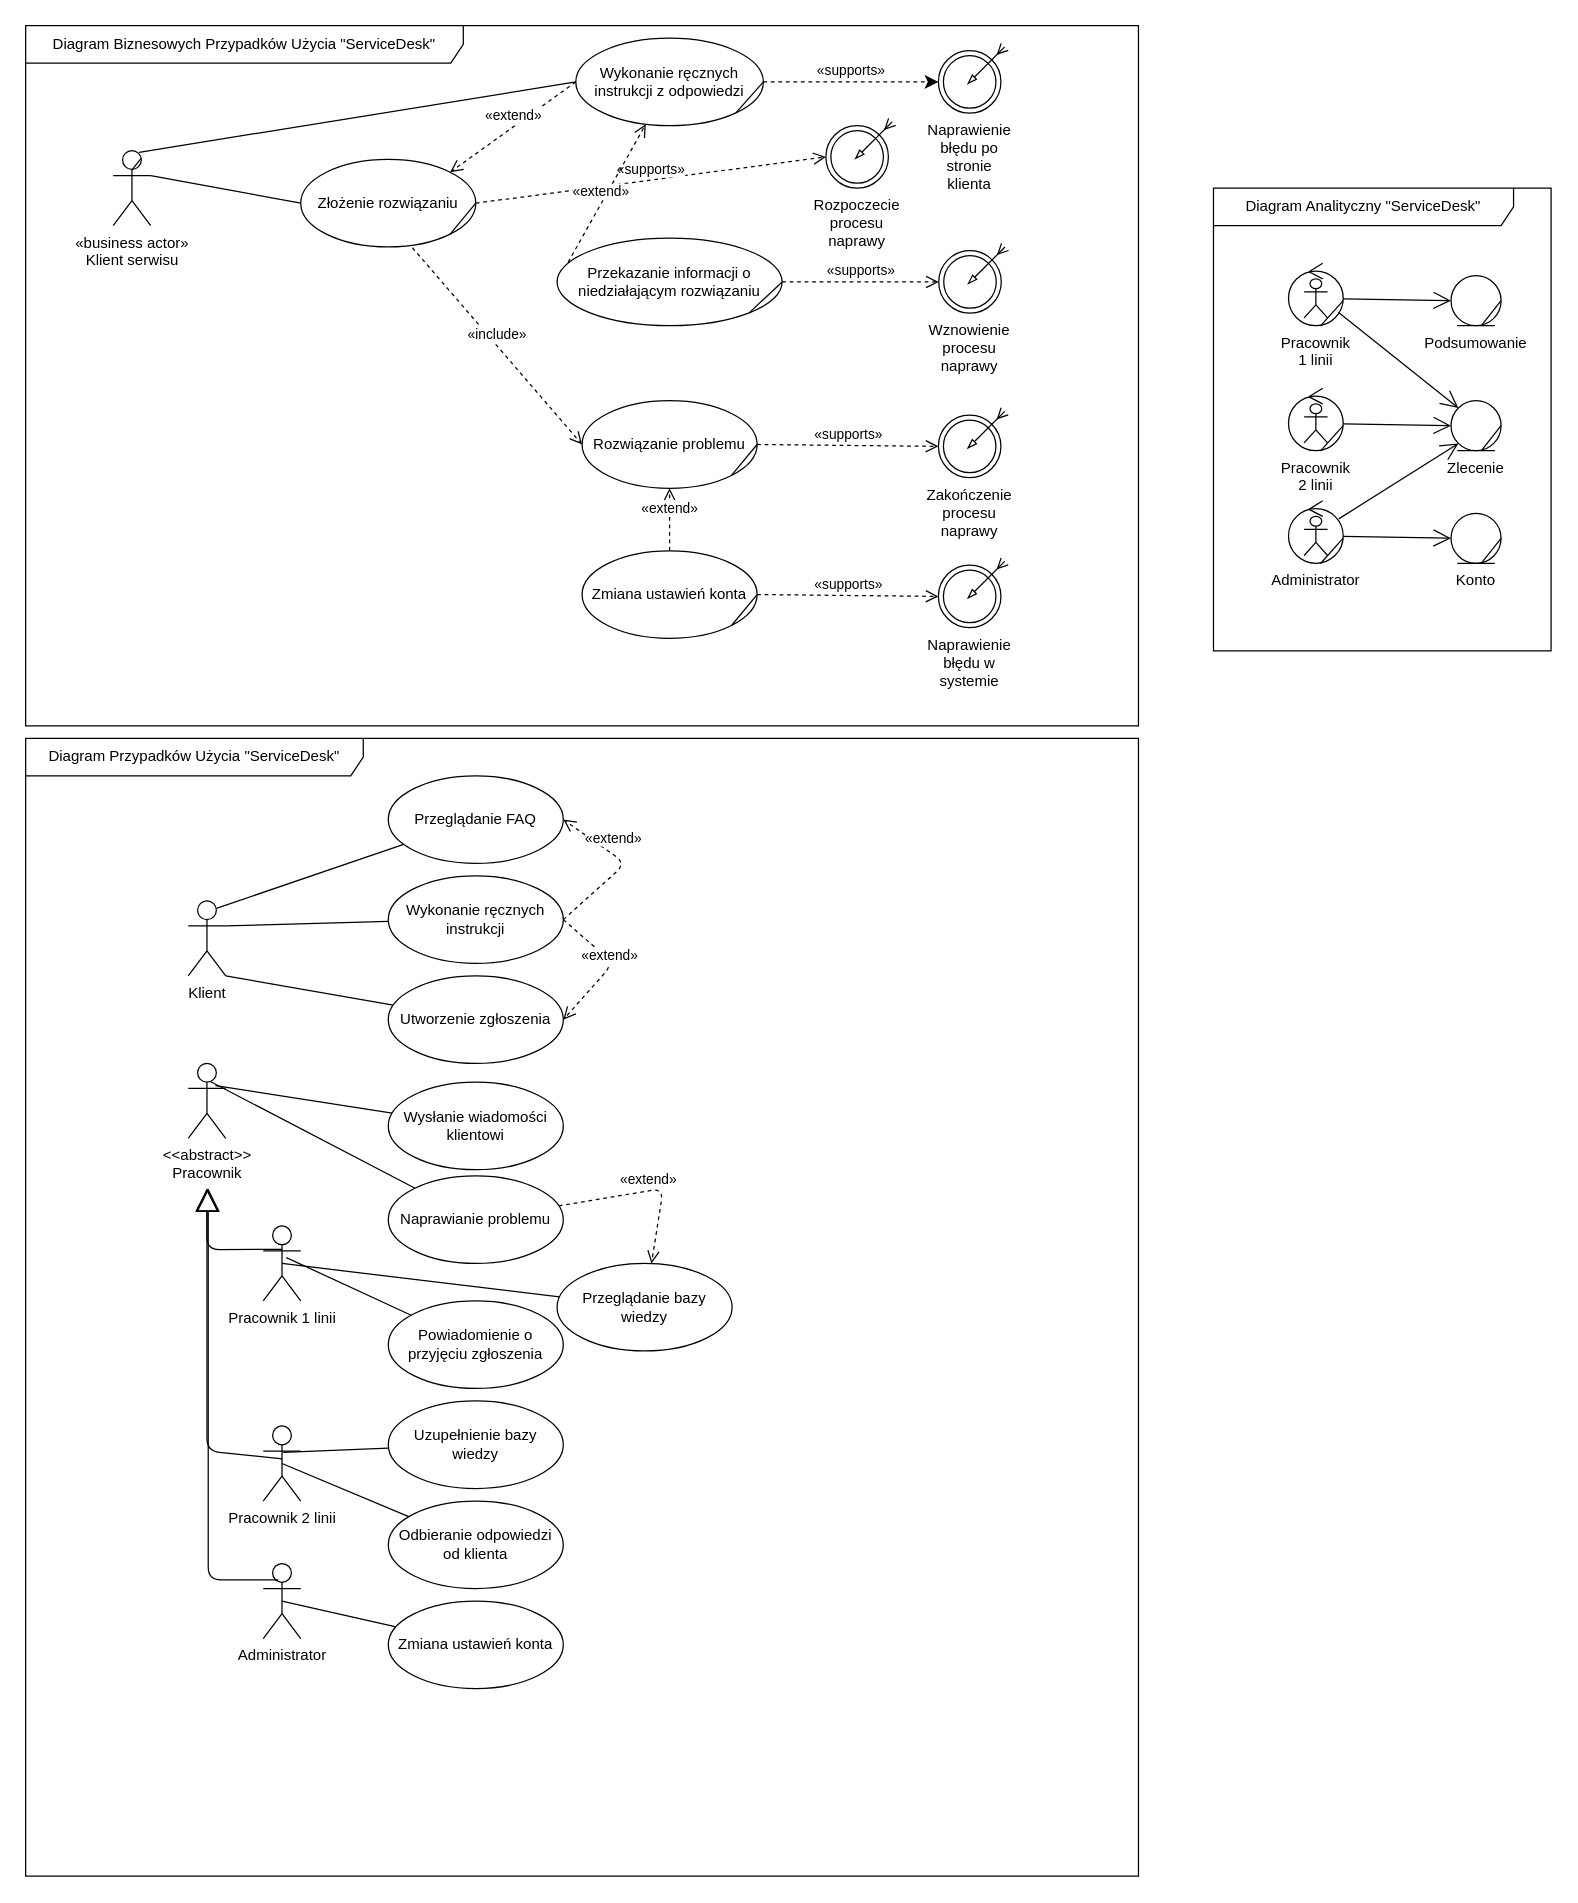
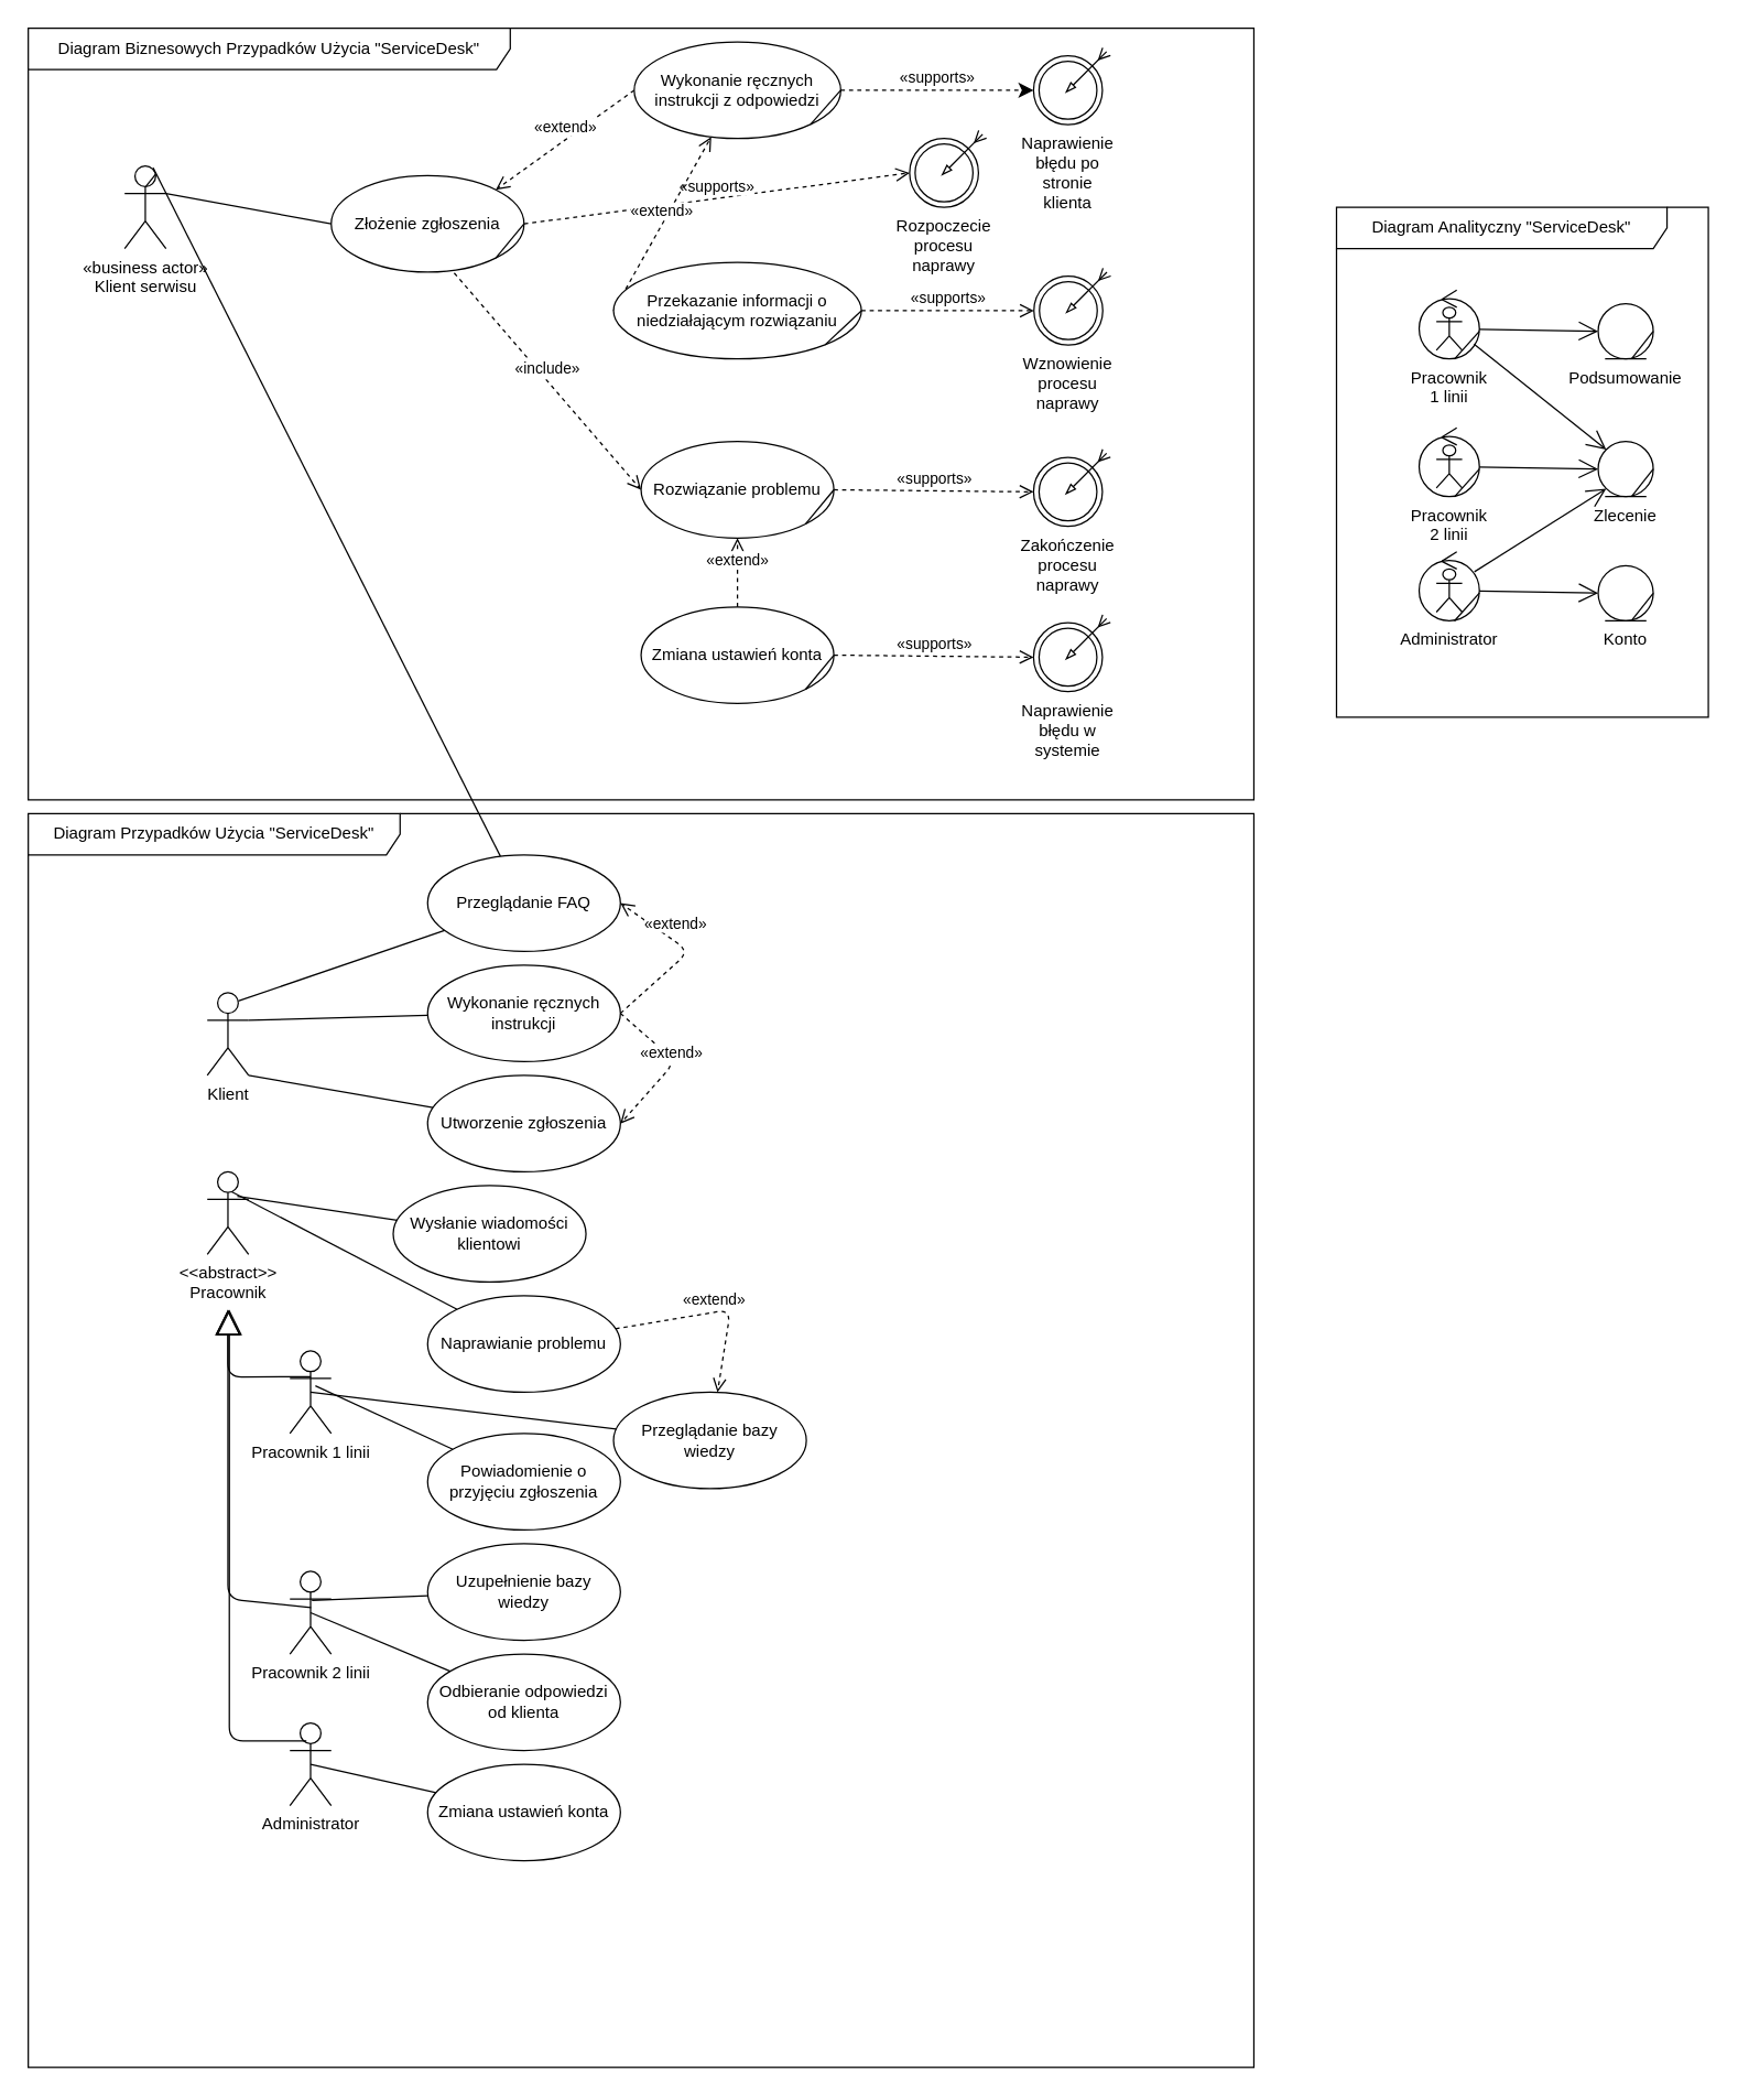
- <mxCell id="54" value="" style="endArrow=none;html=1;exitX=0.69;exitY=0.022;exitDx=0;exitDy=0;exitPerimeter=0;entryX=0;entryY=0.5;entryDx=0;entryDy=0;" edge="1" parent="1" source="5" target="14"><mxGeometry width="50" height="50" relative="1" as="geometry"><mxPoint x="130" y="150" as="sourcePoint" /><mxPoint x="250" y="172" as="targetPoint" /></mxGeometry></mxCell>
+ <mxCell id="54" value="" style="endArrow=none;html=1;exitX=0.69;exitY=0.022;exitDx=0;exitDy=0;exitPerimeter=0;" edge="1" parent="1" source="5" target="80"><mxGeometry width="50" height="50" relative="1" as="geometry"><mxPoint x="130" y="150" as="sourcePoint" /><mxPoint x="250" y="172" as="targetPoint" /></mxGeometry></mxCell>
- <mxCell id="8" value="Złożenie rozwiązaniu" style="ellipse;whiteSpace=wrap;html=1;" vertex="1" parent="7"><mxGeometry width="140" height="70" as="geometry" /></mxCell>
+ <mxCell id="8" value="Złożenie zgłoszenia" style="ellipse;whiteSpace=wrap;html=1;" vertex="1" parent="7"><mxGeometry width="140" height="70" as="geometry" /></mxCell>
- <mxCell id="89" value="Wysłanie wiadomości klientowi" style="ellipse;whiteSpace=wrap;html=1;" vertex="1" parent="1"><mxGeometry x="310" y="865" width="140" height="70" as="geometry" /></mxCell>
+ <mxCell id="89" value="Wysłanie wiadomości klientowi" style="ellipse;whiteSpace=wrap;html=1;" vertex="1" parent="1"><mxGeometry x="285" y="860" width="140" height="70" as="geometry" /></mxCell>
